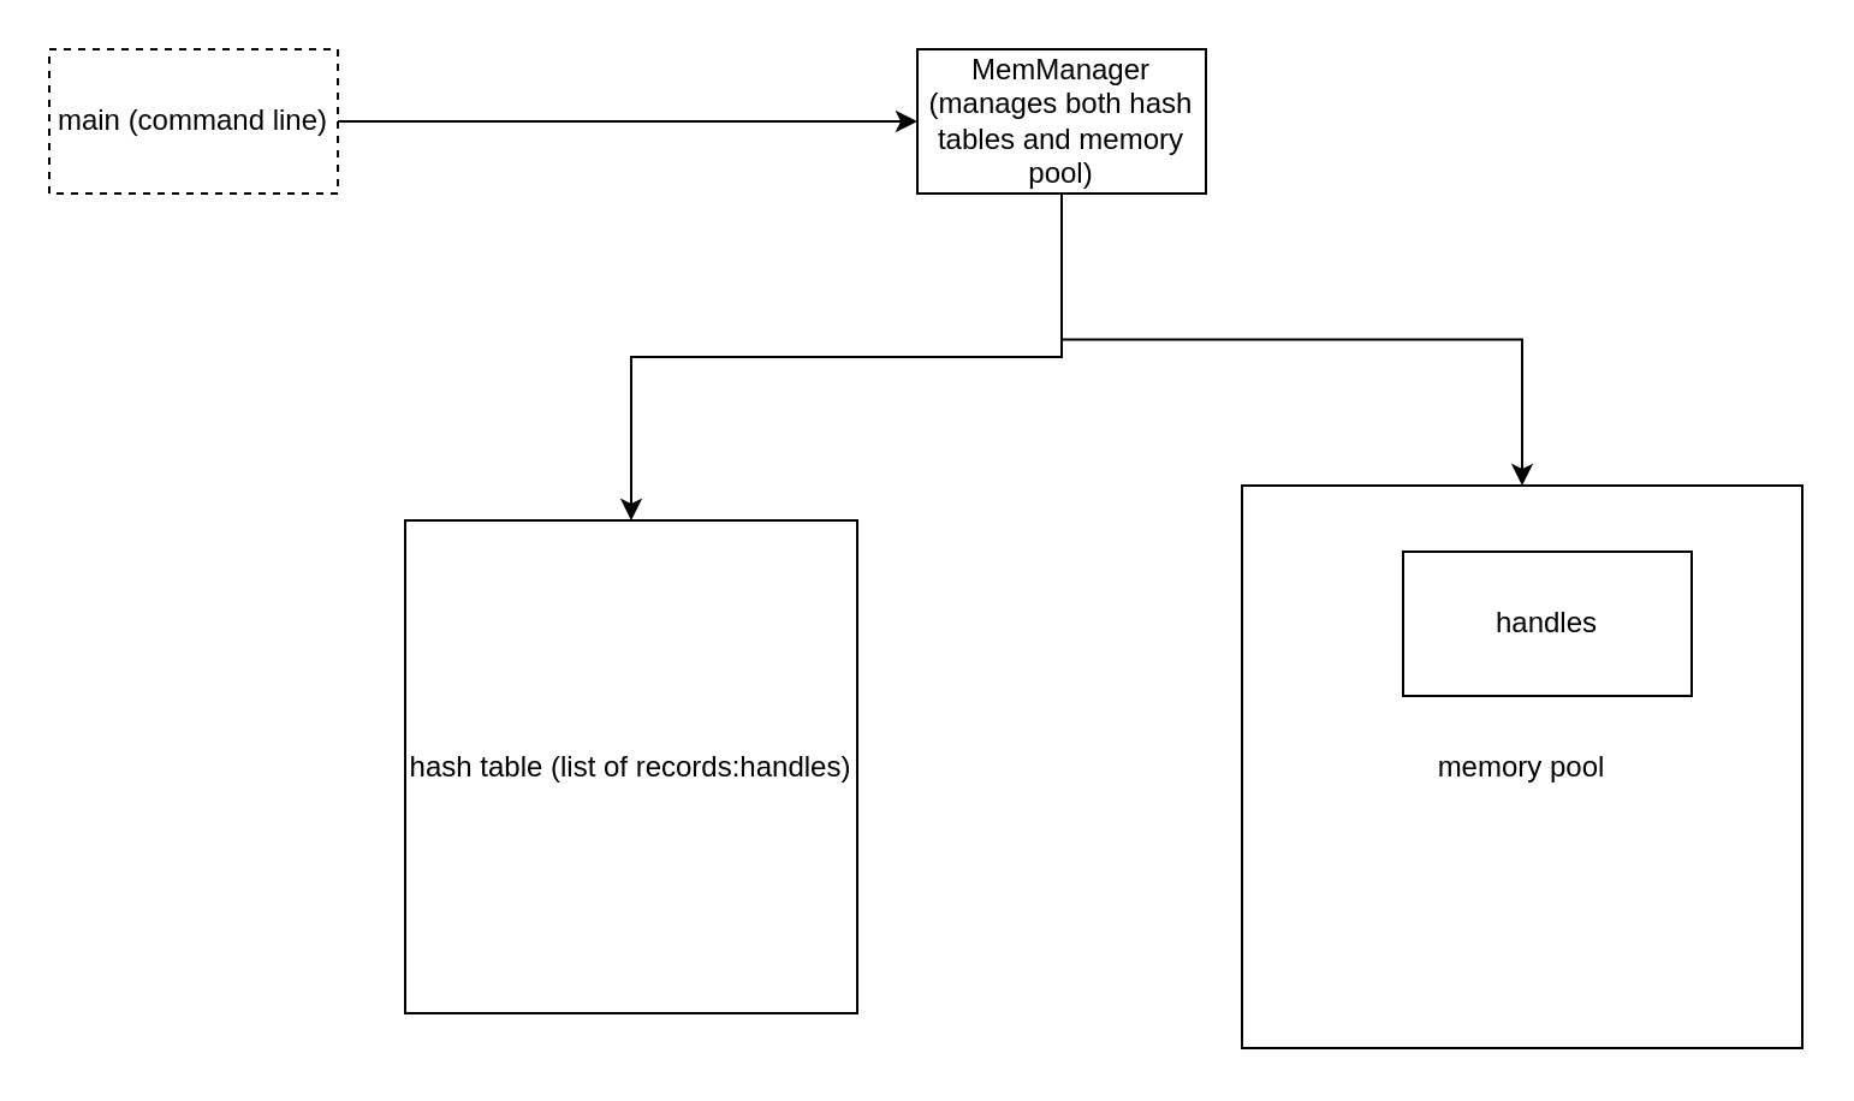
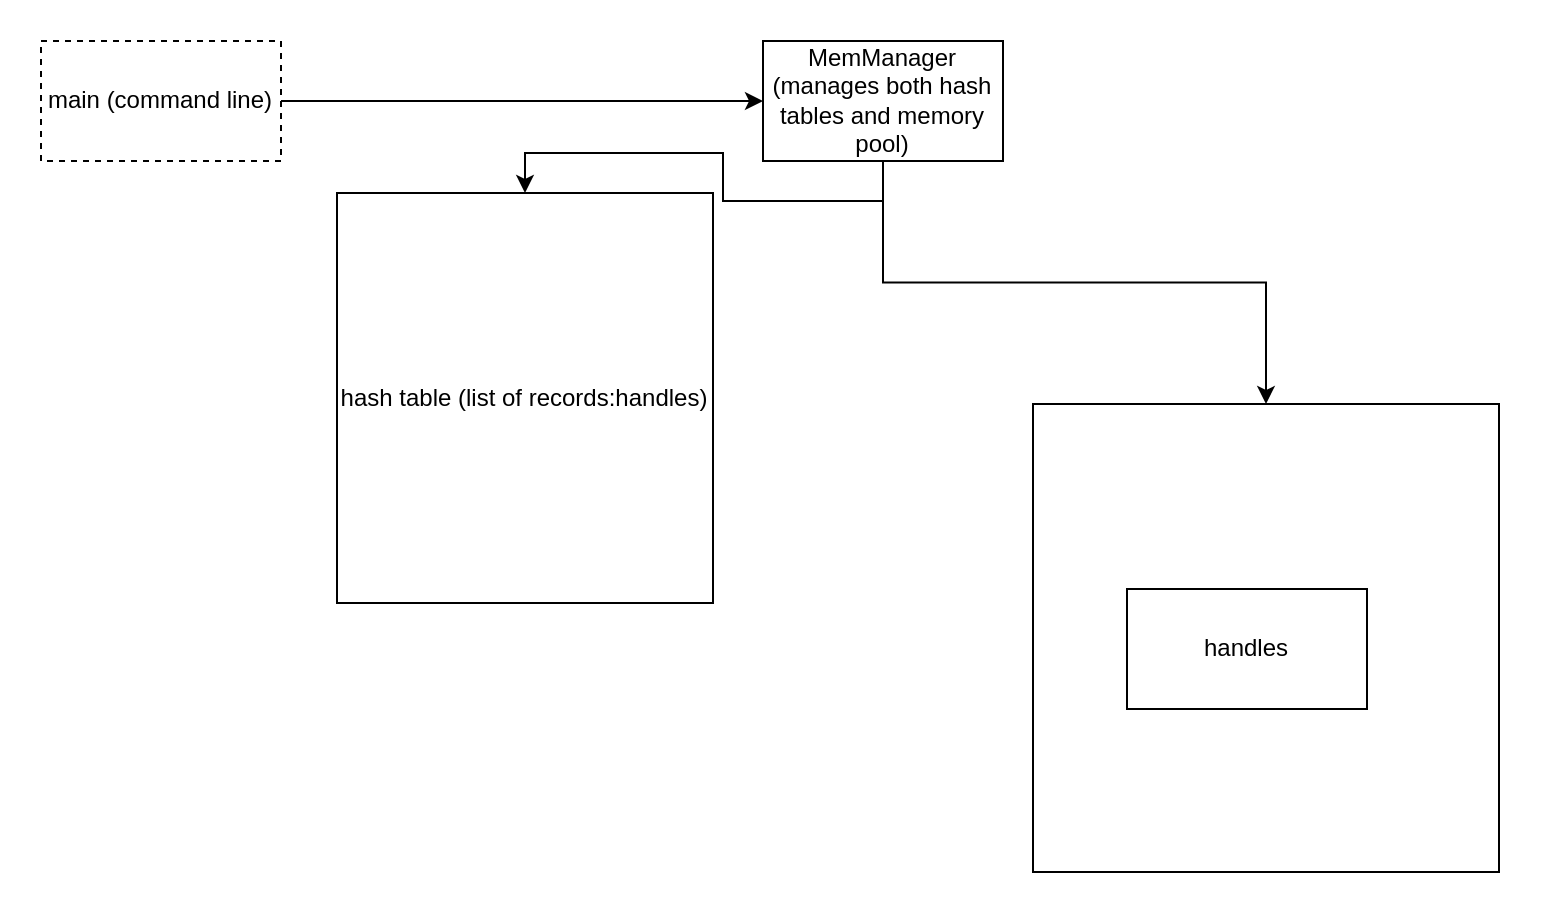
- <mxCell id="3" value="handles" style="whiteSpace=wrap;html=1;" vertex="1" parent="1"><mxGeometry x="583" y="229" width="120" height="60" as="geometry" /></mxCell>
+ <mxCell id="3" value="handles" style="whiteSpace=wrap;html=1;" vertex="1" parent="1"><mxGeometry x="563" y="294" width="120" height="60" as="geometry" /></mxCell>
- <mxCell id="6" value="hash table (list of records:handles)" style="whiteSpace=wrap;html=1;" vertex="1" parent="1"><mxGeometry x="168" y="216" width="188" height="205" as="geometry" /></mxCell>
+ <mxCell id="6" value="hash table (list of records:handles)" style="whiteSpace=wrap;html=1;" vertex="1" parent="1"><mxGeometry x="168" y="96" width="188" height="205" as="geometry" /></mxCell>
